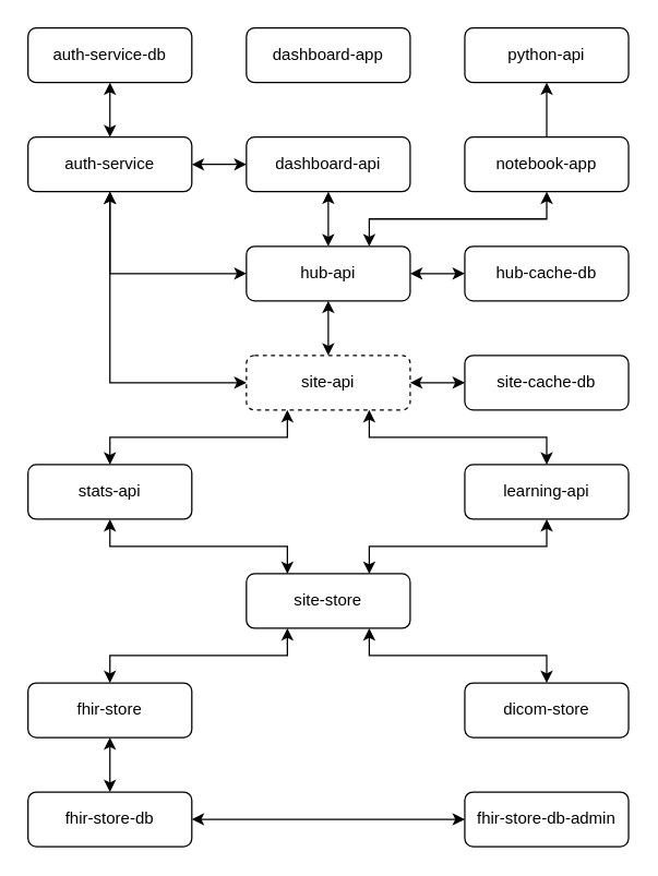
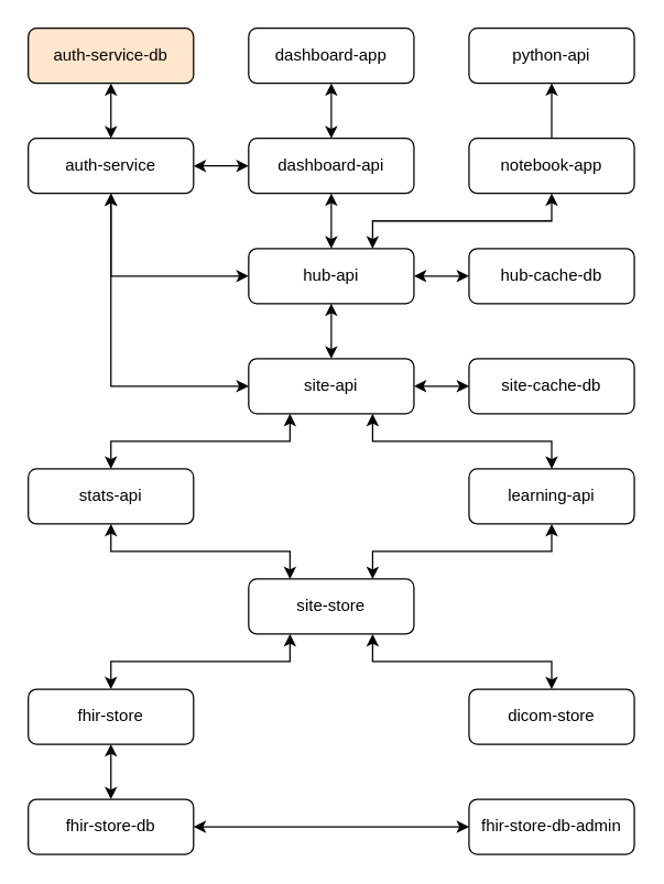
- <mxCell id="22" value="auth-service-db" style="rounded=1;whiteSpace=wrap;html=1;" vertex="1" parent="1"><mxGeometry x="20" y="20" width="120" height="40" as="geometry" /></mxCell>
+ <mxCell id="22" value="auth-service-db" style="rounded=1;whiteSpace=wrap;html=1;fillColor=#ffe6cc;" vertex="1" parent="1"><mxGeometry x="20" y="20" width="120" height="40" as="geometry" /></mxCell>
+ <mxCell id="14" style="edgeStyle=orthogonalEdgeStyle;rounded=0;orthogonalLoop=1;jettySize=auto;html=1;exitX=0.5;exitY=0;exitDx=0;exitDy=0;startArrow=classic;startFill=1;" edge="1" parent="1" source="15" target="16"><mxGeometry relative="1" as="geometry" /></mxCell>
- <mxCell id="10" value="site-api" style="rounded=1;whiteSpace=wrap;html=1;dashed=1;" vertex="1" parent="1"><mxGeometry x="180" y="260" width="120" height="40" as="geometry" /></mxCell>
+ <mxCell id="10" value="site-api" style="rounded=1;whiteSpace=wrap;html=1;" vertex="1" parent="1"><mxGeometry x="180" y="260" width="120" height="40" as="geometry" /></mxCell>
